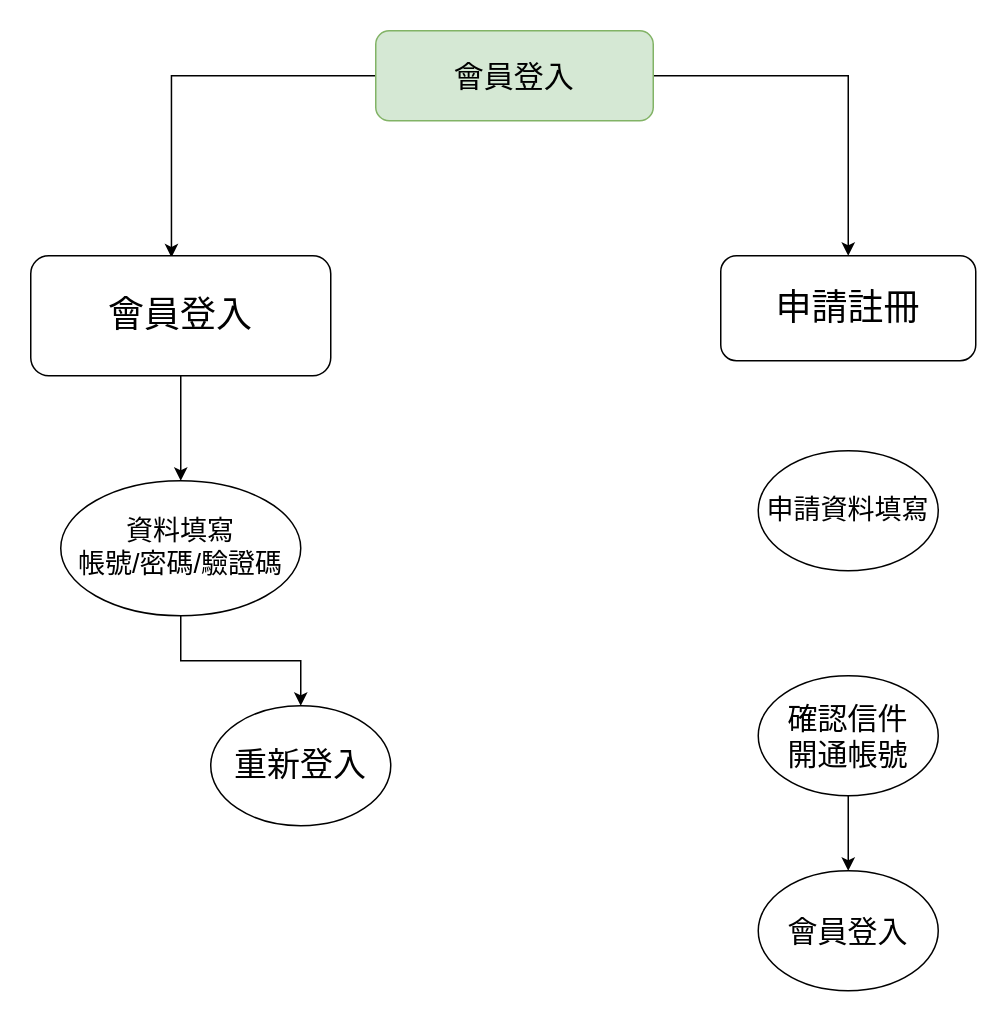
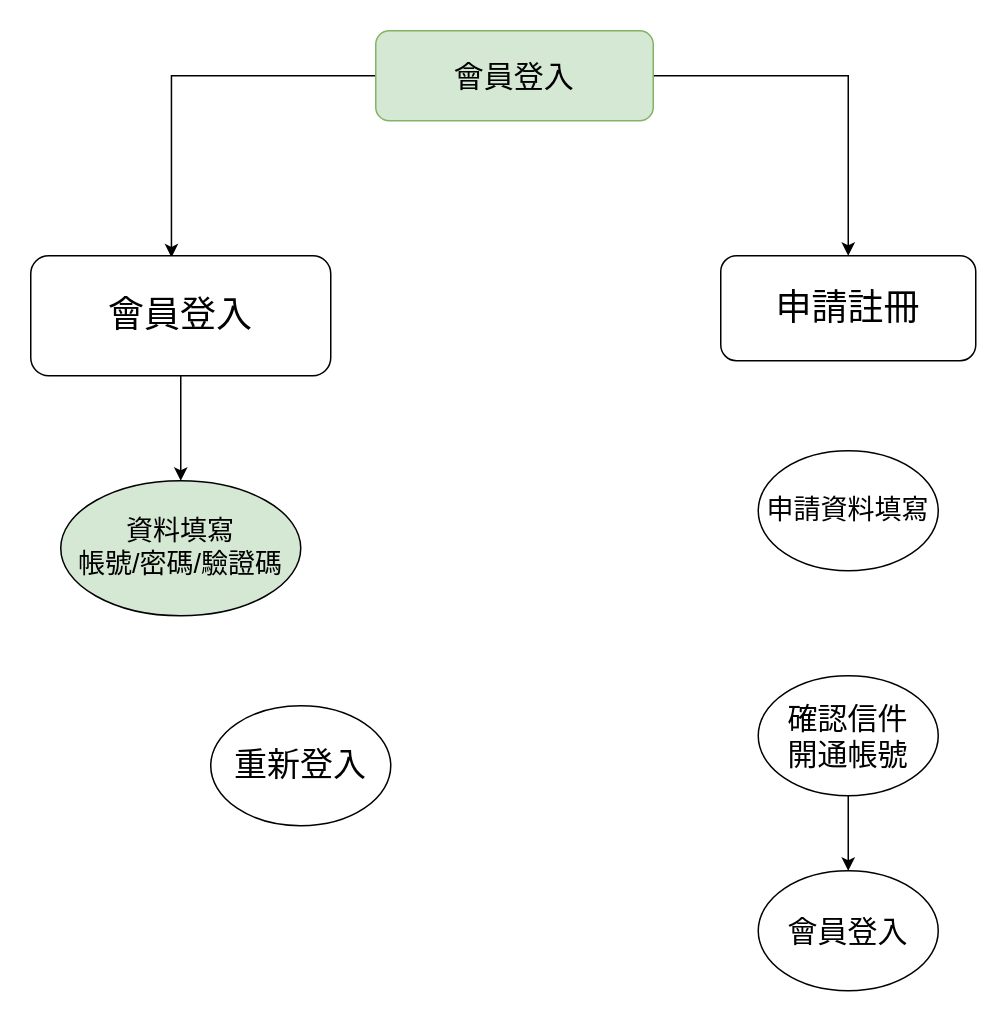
- <mxCell id="9" value="&lt;font style=&quot;font-size: 18px&quot;&gt;資料填寫&lt;br&gt;帳號/密碼/驗證碼&lt;/font&gt;" style="ellipse;whiteSpace=wrap;html=1;" vertex="1" parent="1"><mxGeometry x="40" y="320" width="160" height="90" as="geometry" /></mxCell>
+ <mxCell id="9" value="&lt;font style=&quot;font-size: 18px&quot;&gt;資料填寫&lt;br&gt;帳號/密碼/驗證碼&lt;/font&gt;" style="ellipse;whiteSpace=wrap;html=1;fillColor=#d5e8d4;" vertex="1" parent="1"><mxGeometry x="40" y="320" width="160" height="90" as="geometry" /></mxCell>
- <mxCell id="8" style="edgeStyle=orthogonalEdgeStyle;rounded=0;orthogonalLoop=1;jettySize=auto;html=1;entryX=0.5;entryY=0;entryDx=0;entryDy=0;" edge="1" parent="1" source="9" target="10"><mxGeometry relative="1" as="geometry" /></mxCell>
